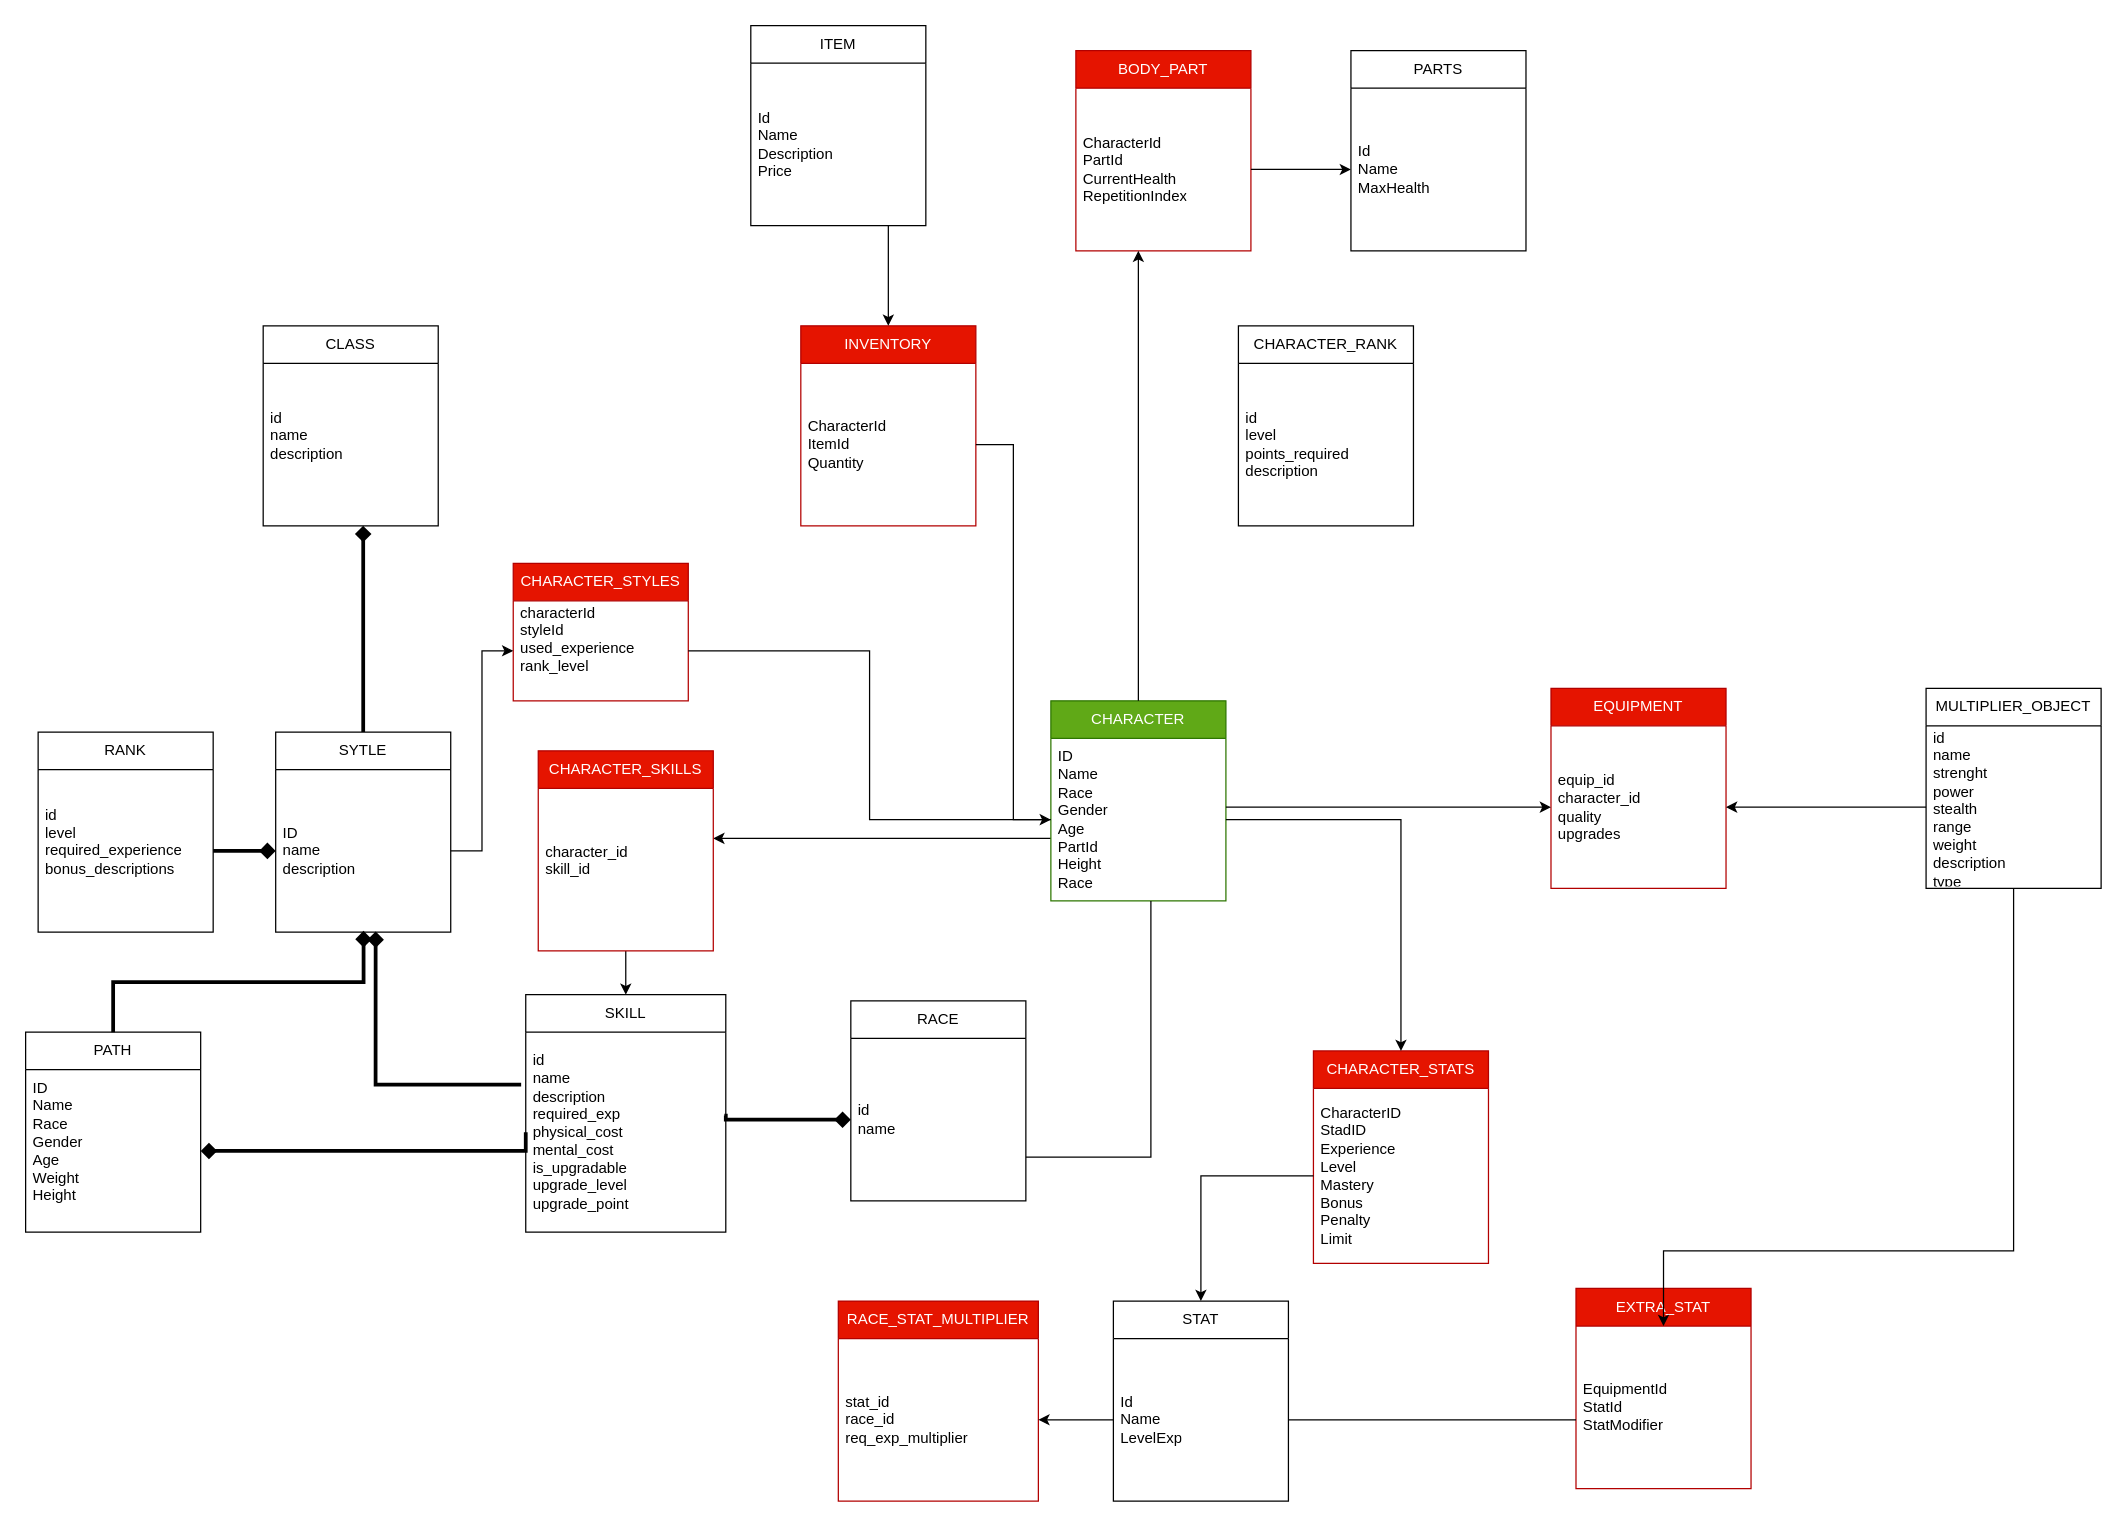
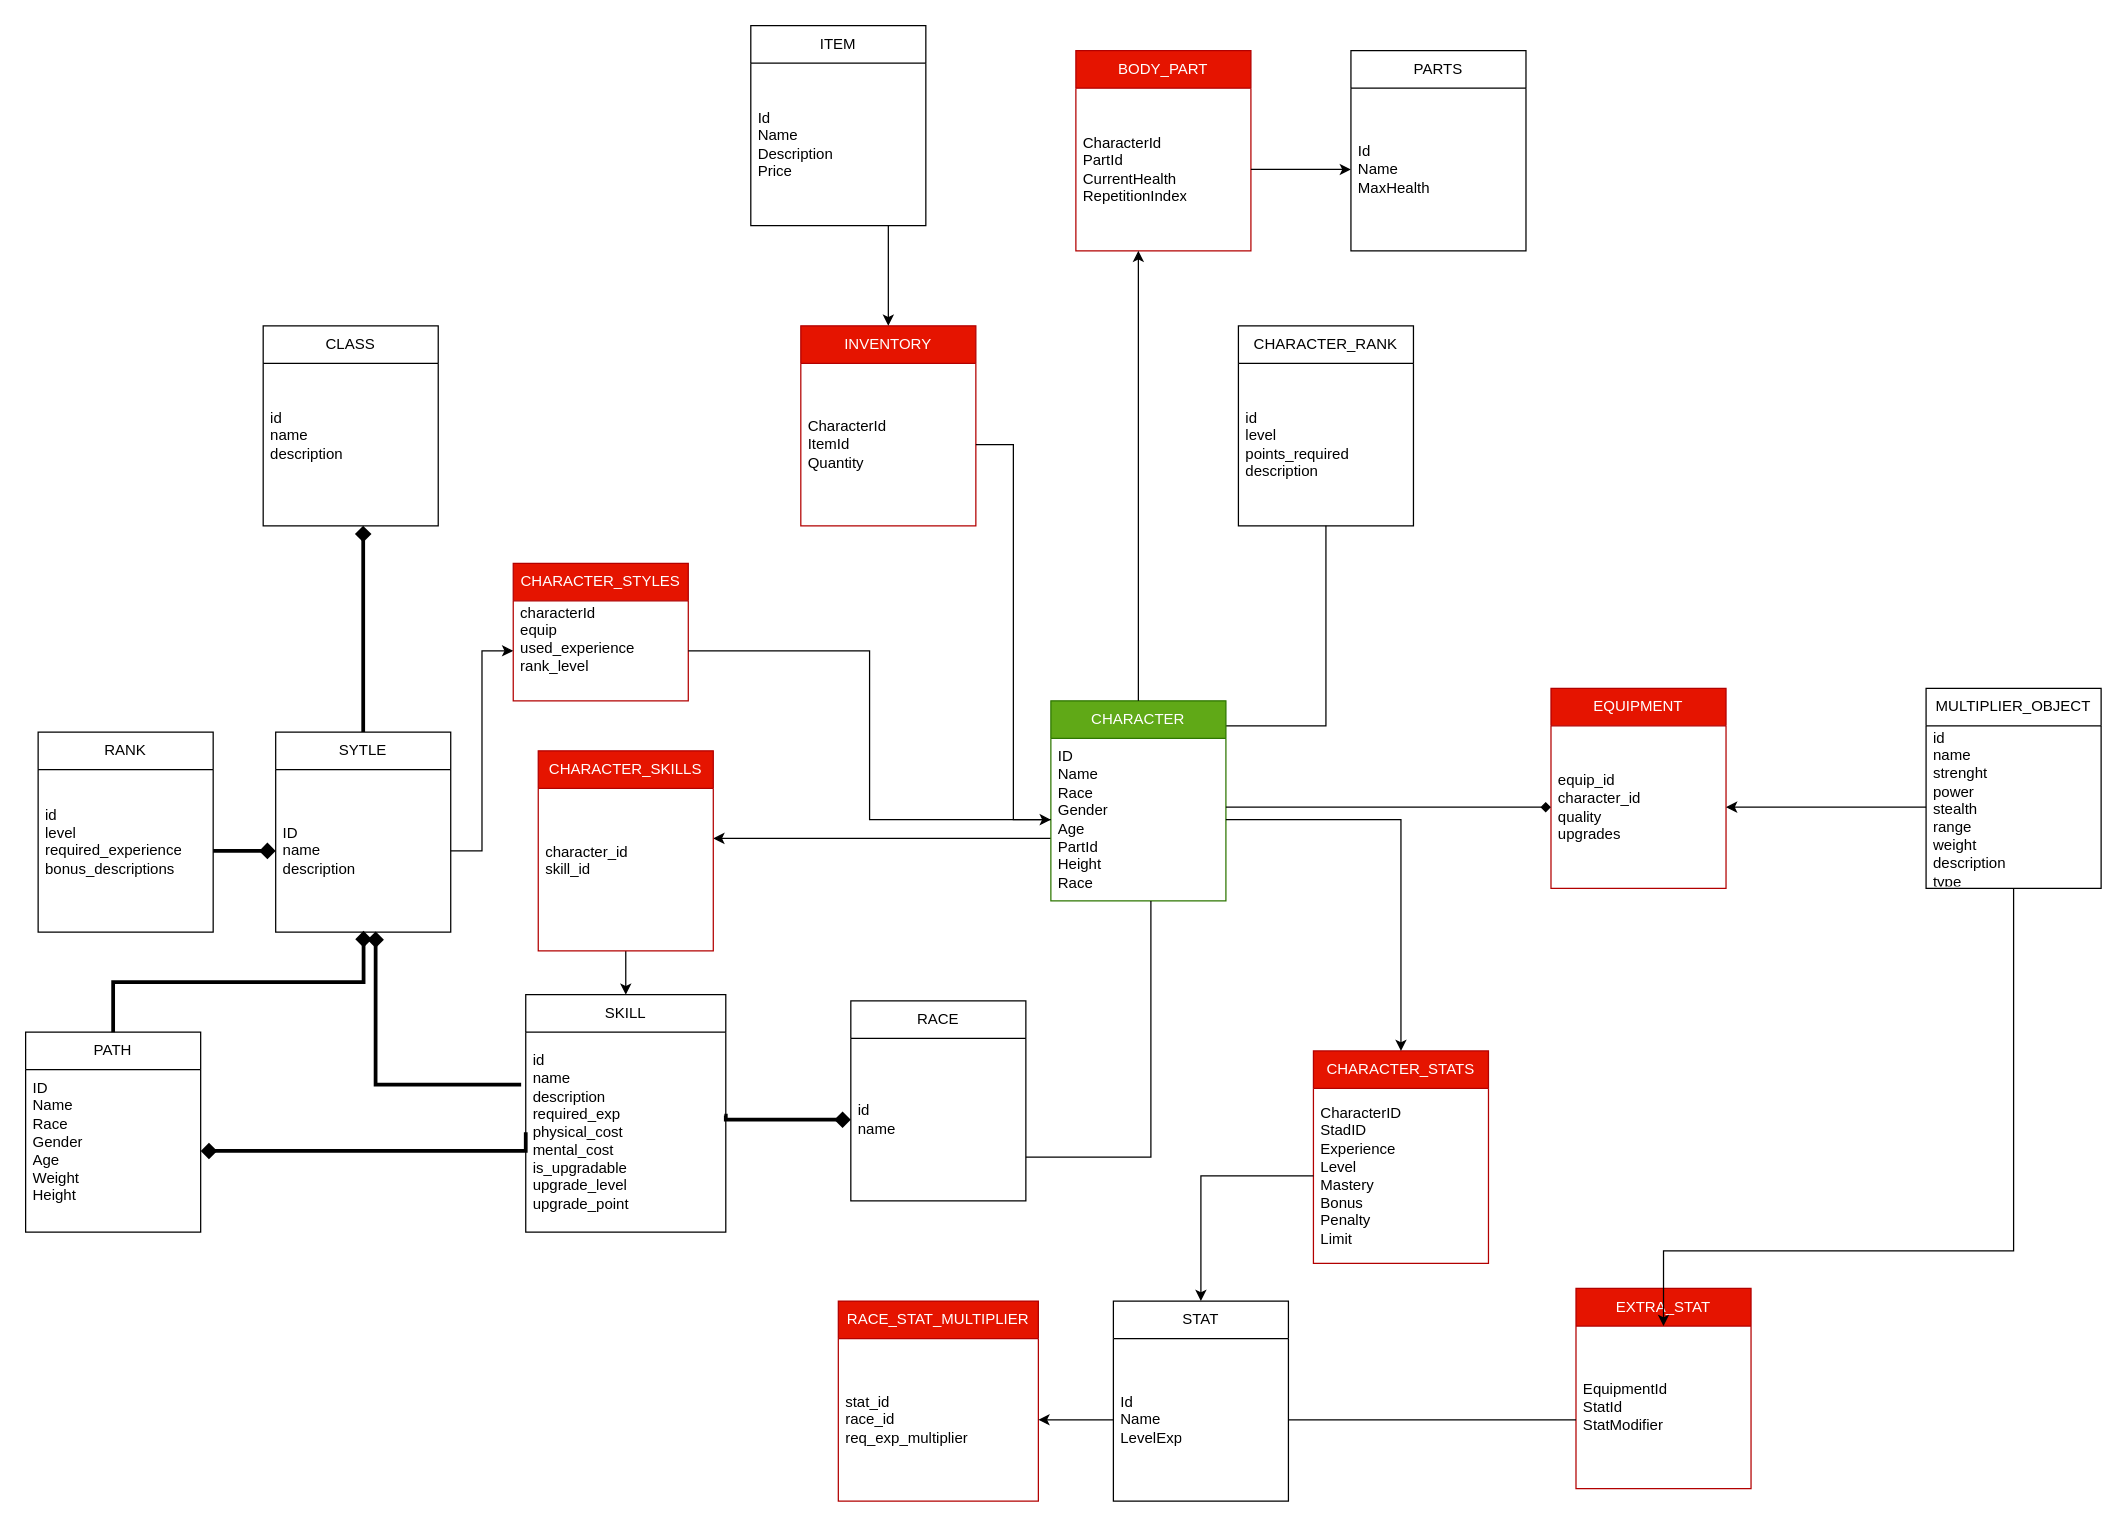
- <mxCell id="37" value="characterId&lt;br&gt;styleId&lt;br&gt;&lt;div&gt;used_experience&lt;br&gt;rank_level&lt;/div&gt;&lt;div&gt;&lt;br&gt;&lt;br&gt;&lt;div&gt;&lt;br&gt;&lt;/div&gt;&lt;/div&gt;" style="text;strokeColor=none;fillColor=none;align=left;verticalAlign=middle;spacingLeft=4;spacingRight=4;overflow=hidden;points=[[0,0.5],[1,0.5]];portConstraint=eastwest;rotatable=0;whiteSpace=wrap;html=1;" vertex="1" parent="36"><mxGeometry y="30" width="140" height="80" as="geometry" /></mxCell>
+ <mxCell id="37" value="characterId&lt;br&gt;equip&lt;br&gt;&lt;div&gt;used_experience&lt;br&gt;rank_level&lt;/div&gt;&lt;div&gt;&lt;br&gt;&lt;br&gt;&lt;div&gt;&lt;br&gt;&lt;/div&gt;&lt;/div&gt;" style="text;strokeColor=none;fillColor=none;align=left;verticalAlign=middle;spacingLeft=4;spacingRight=4;overflow=hidden;points=[[0,0.5],[1,0.5]];portConstraint=eastwest;rotatable=0;whiteSpace=wrap;html=1;" vertex="1" parent="36"><mxGeometry y="30" width="140" height="80" as="geometry" /></mxCell>
+ <mxCell id="2" style="edgeStyle=orthogonalEdgeStyle;rounded=0;orthogonalLoop=1;jettySize=auto;html=1;endArrow=none;endFill=0;" edge="1" parent="1" source="4" target="24"><mxGeometry relative="1" as="geometry"><Array as="points"><mxPoint x="1060" y="580" /></Array></mxGeometry></mxCell>
- <mxCell id="47" style="edgeStyle=orthogonalEdgeStyle;rounded=0;orthogonalLoop=1;jettySize=auto;html=1;" edge="1" parent="1" source="5" target="13"><mxGeometry relative="1" as="geometry"><Array as="points"><mxPoint x="1050" y="645" /><mxPoint x="1050" y="645" /></Array></mxGeometry></mxCell>
+ <mxCell id="47" style="edgeStyle=orthogonalEdgeStyle;rounded=0;orthogonalLoop=1;jettySize=auto;html=1;endArrow=diamond;" edge="1" parent="1" source="5" target="13"><mxGeometry relative="1" as="geometry"><Array as="points"><mxPoint x="1050" y="645" /><mxPoint x="1050" y="645" /></Array></mxGeometry></mxCell>
